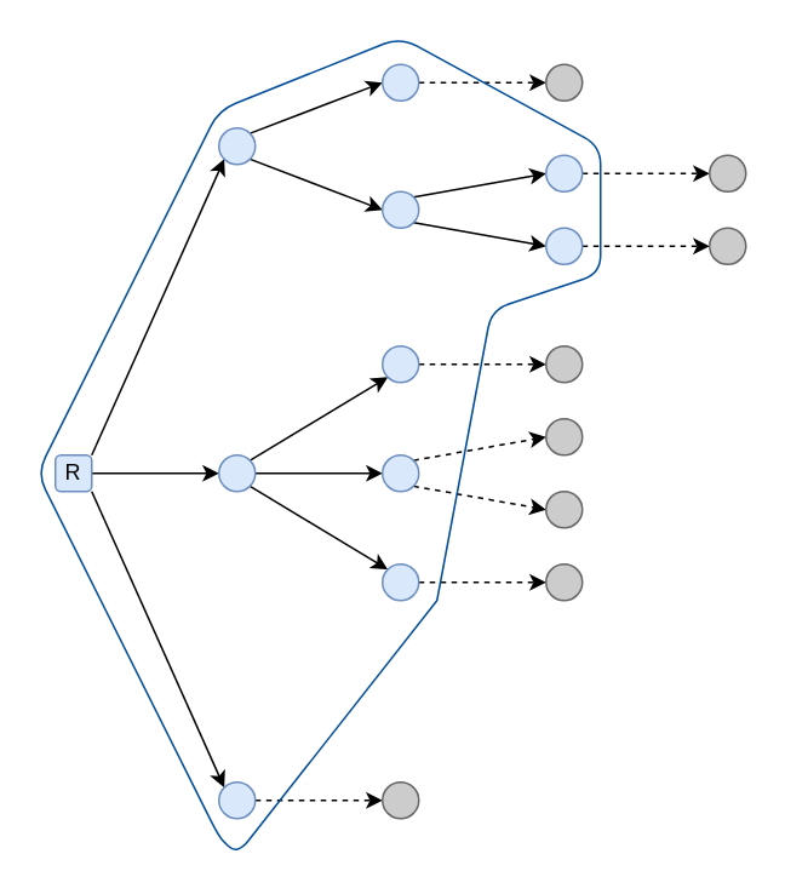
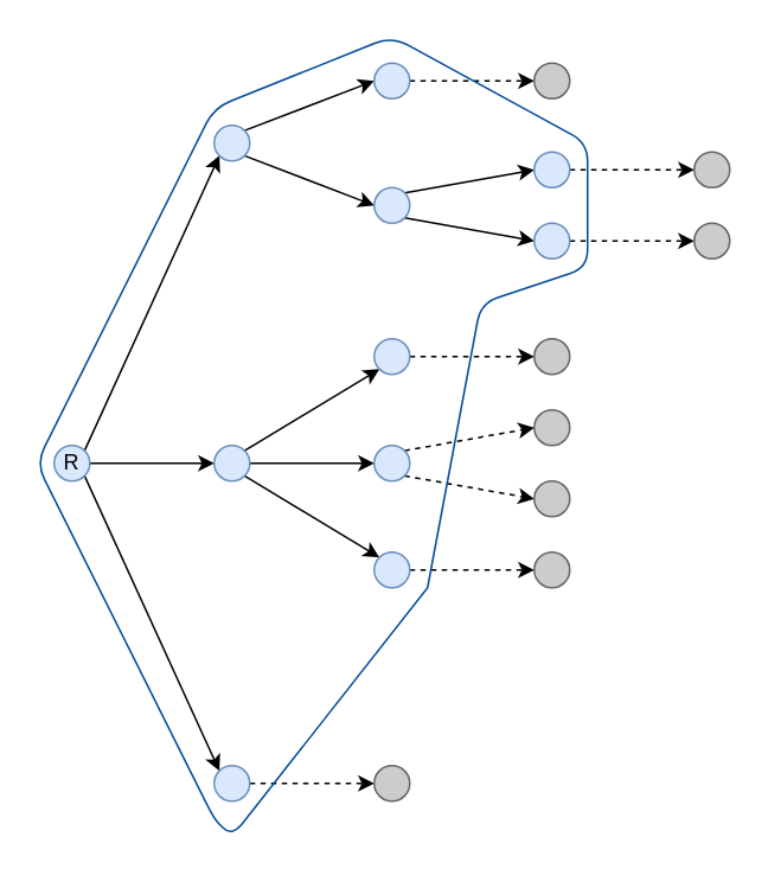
- <mxCell id="5" value="R" style="whiteSpace=wrap;html=1;aspect=fixed;fillColor=#dae8fc;strokeColor=#6c8ebf;rounded=1;" vertex="1" parent="1"><mxGeometry x="30" y="250" width="20" height="20" as="geometry" /></mxCell>
+ <mxCell id="5" value="R" style="ellipse;whiteSpace=wrap;html=1;aspect=fixed;fillColor=#dae8fc;strokeColor=#6c8ebf;" vertex="1" parent="1"><mxGeometry x="30" y="250" width="20" height="20" as="geometry" /></mxCell>
